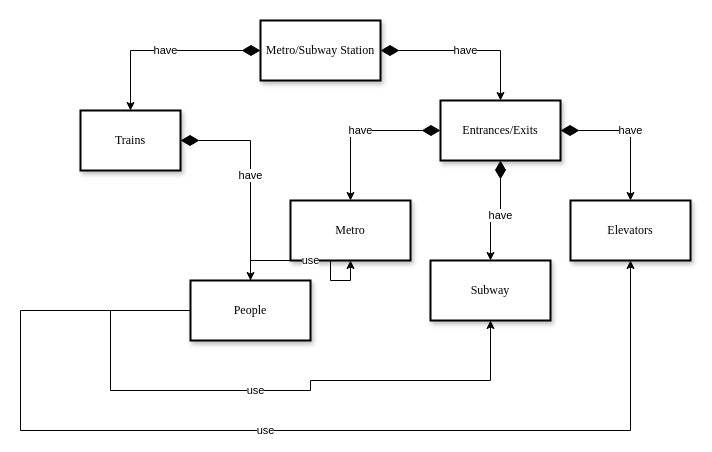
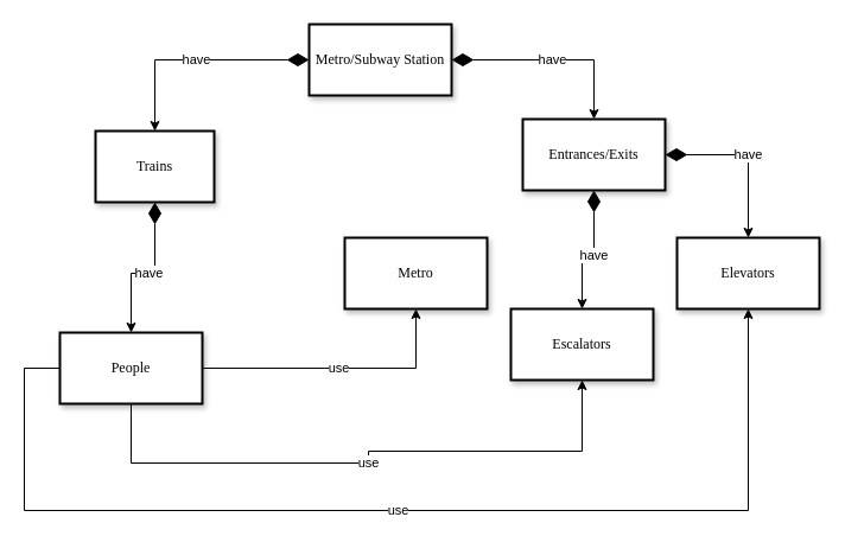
- <mxCell id="7" value="have" style="edgeStyle=orthogonalEdgeStyle;rounded=0;orthogonalLoop=1;jettySize=auto;html=1;entryX=0.5;entryY=0;entryDx=0;entryDy=0;startArrow=diamondThin;startFill=1;startSize=16;endArrow=classic;endFill=1;endSize=6;" edge="1" parent="1" source="10" target="11"><mxGeometry relative="1" as="geometry" /></mxCell>
- <mxCell id="12" value="&lt;span&gt;Subway&lt;/span&gt;" style="whiteSpace=wrap;html=1;rounded=0;shadow=1;labelBackgroundColor=none;strokeColor=#000000;strokeWidth=2;fillColor=#ffffff;fontFamily=Verdana;fontSize=12;fontColor=#000000;align=center;" vertex="1" parent="1"><mxGeometry x="430" y="260" width="120" height="60" as="geometry" /></mxCell>
+ <mxCell id="12" value="&lt;span&gt;Escalators&lt;/span&gt;" style="whiteSpace=wrap;html=1;rounded=0;shadow=1;labelBackgroundColor=none;strokeColor=#000000;strokeWidth=2;fillColor=#ffffff;fontFamily=Verdana;fontSize=12;fontColor=#000000;align=center;" vertex="1" parent="1"><mxGeometry x="430" y="260" width="120" height="60" as="geometry" /></mxCell>
- <mxCell id="17" value="&lt;span&gt;People&lt;/span&gt;" style="whiteSpace=wrap;html=1;rounded=0;shadow=1;labelBackgroundColor=none;strokeColor=#000000;strokeWidth=2;fillColor=#ffffff;fontFamily=Verdana;fontSize=12;fontColor=#000000;align=center;" vertex="1" parent="1"><mxGeometry x="190" y="280" width="120" height="60" as="geometry" /></mxCell>
+ <mxCell id="17" value="&lt;span&gt;People&lt;/span&gt;" style="whiteSpace=wrap;html=1;rounded=0;shadow=1;labelBackgroundColor=none;strokeColor=#000000;strokeWidth=2;fillColor=#ffffff;fontFamily=Verdana;fontSize=12;fontColor=#000000;align=center;" vertex="1" parent="1"><mxGeometry x="50" y="280" width="120" height="60" as="geometry" /></mxCell>
